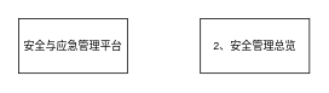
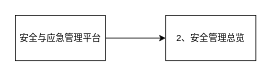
+ <mxCell id="2" value="" style="edgeStyle=orthogonalEdgeStyle;rounded=0;orthogonalLoop=1;jettySize=auto;html=1;" edge="1" parent="1" source="3" target="4"><mxGeometry relative="1" as="geometry" /></mxCell>
